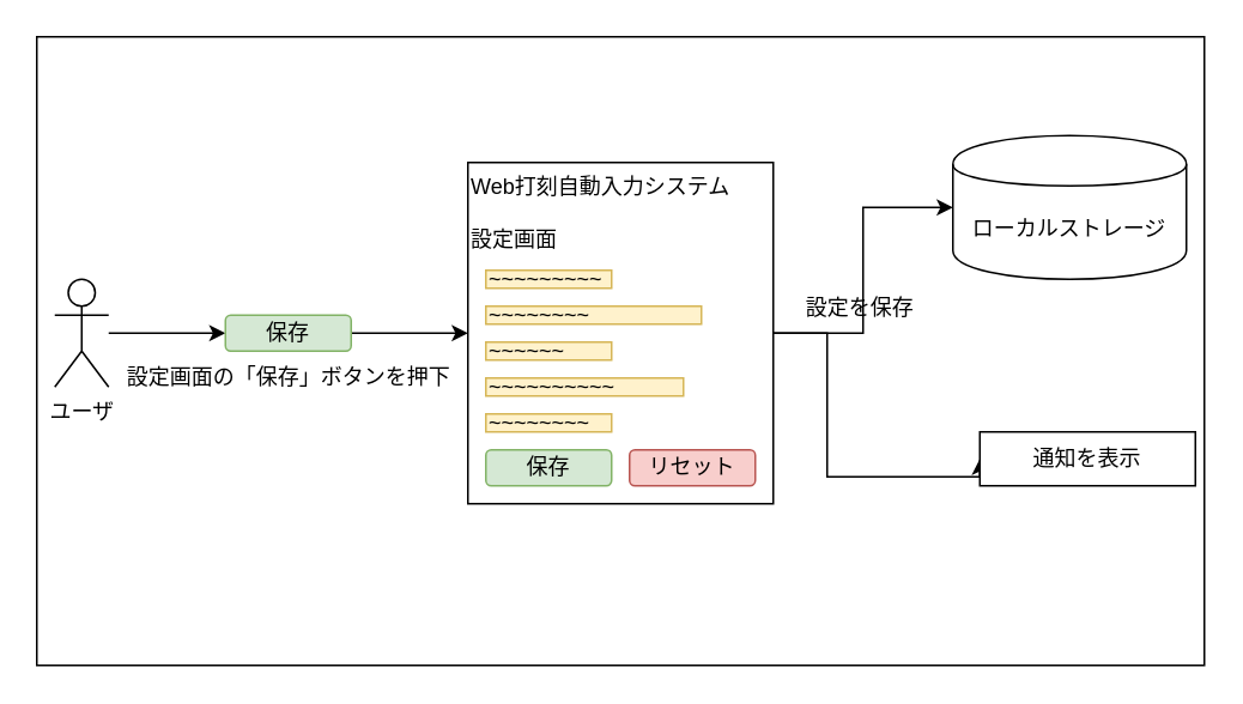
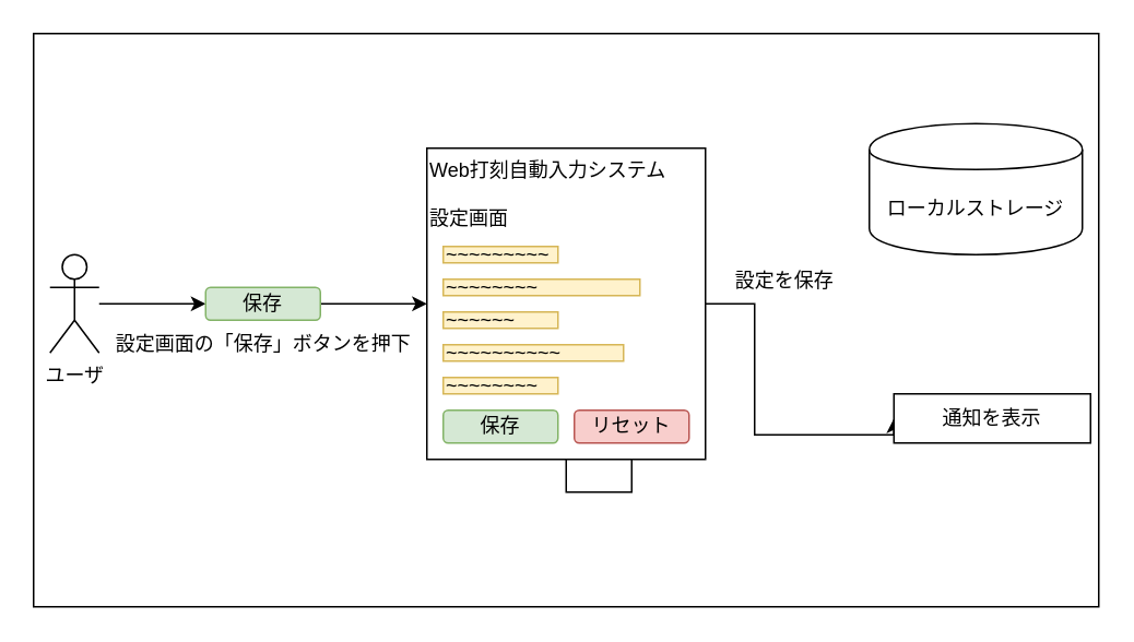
- <mxCell id="5" style="edgeStyle=orthogonalEdgeStyle;rounded=0;orthogonalLoop=1;jettySize=auto;html=1;entryX=0;entryY=0.5;entryDx=0;entryDy=0;" edge="1" parent="1" source="7" target="8"><mxGeometry relative="1" as="geometry" /></mxCell>
+ <mxCell id="5" style="edgeStyle=orthogonalEdgeStyle;rounded=0;orthogonalLoop=1;jettySize=auto;html=1;" edge="1" parent="1" source="7" target="10"><mxGeometry relative="1" as="geometry" /></mxCell>
